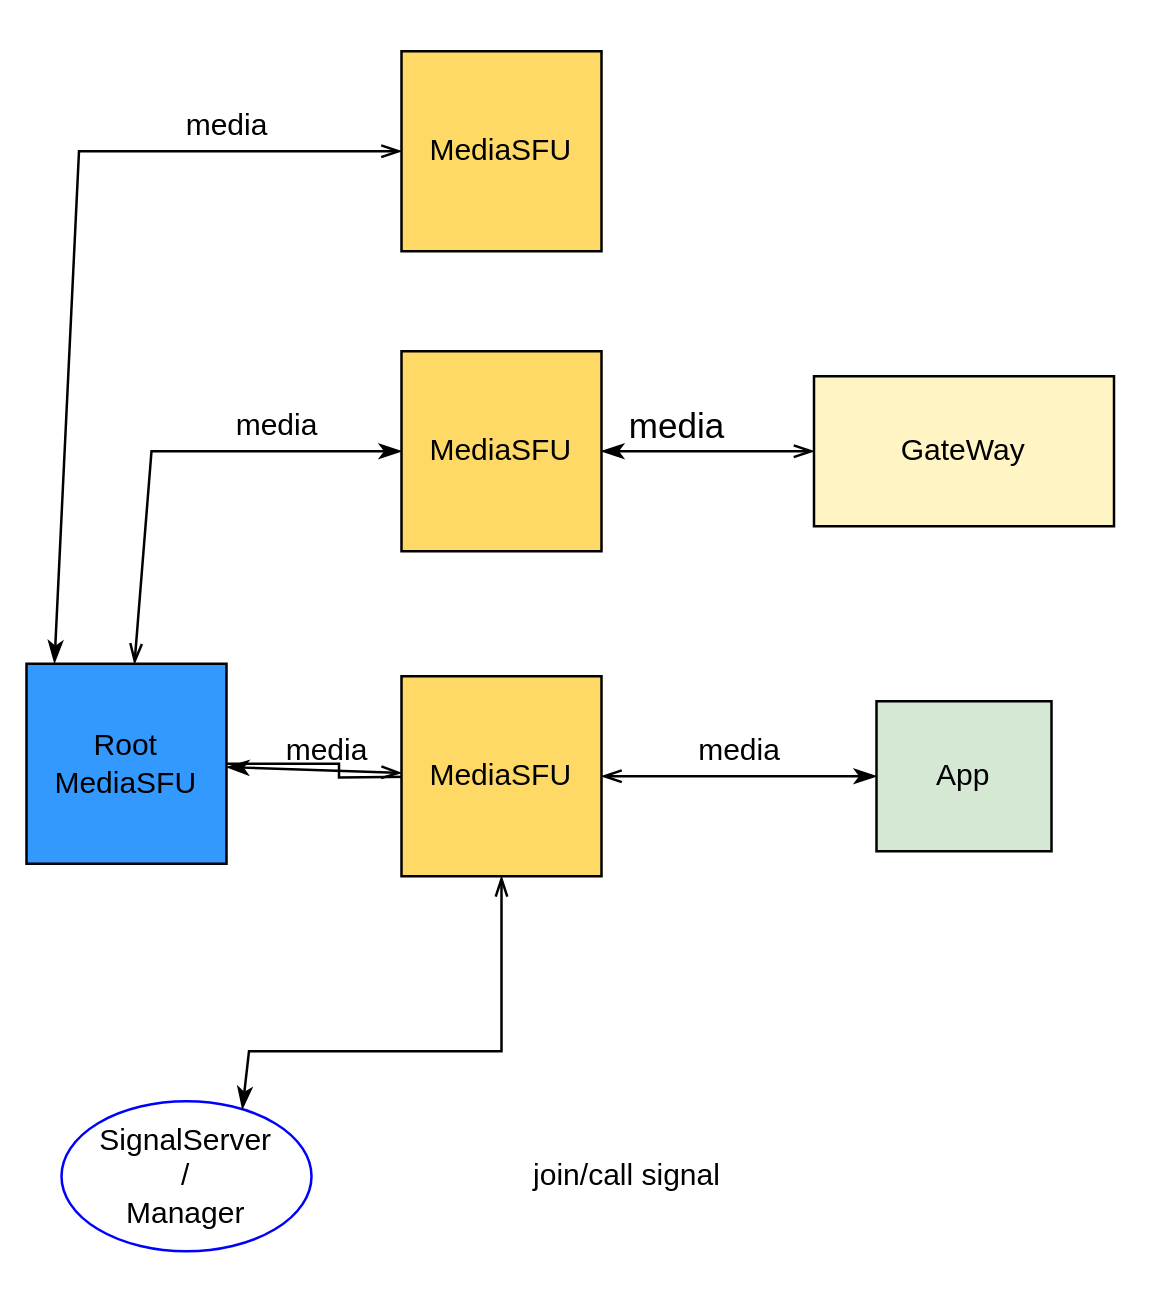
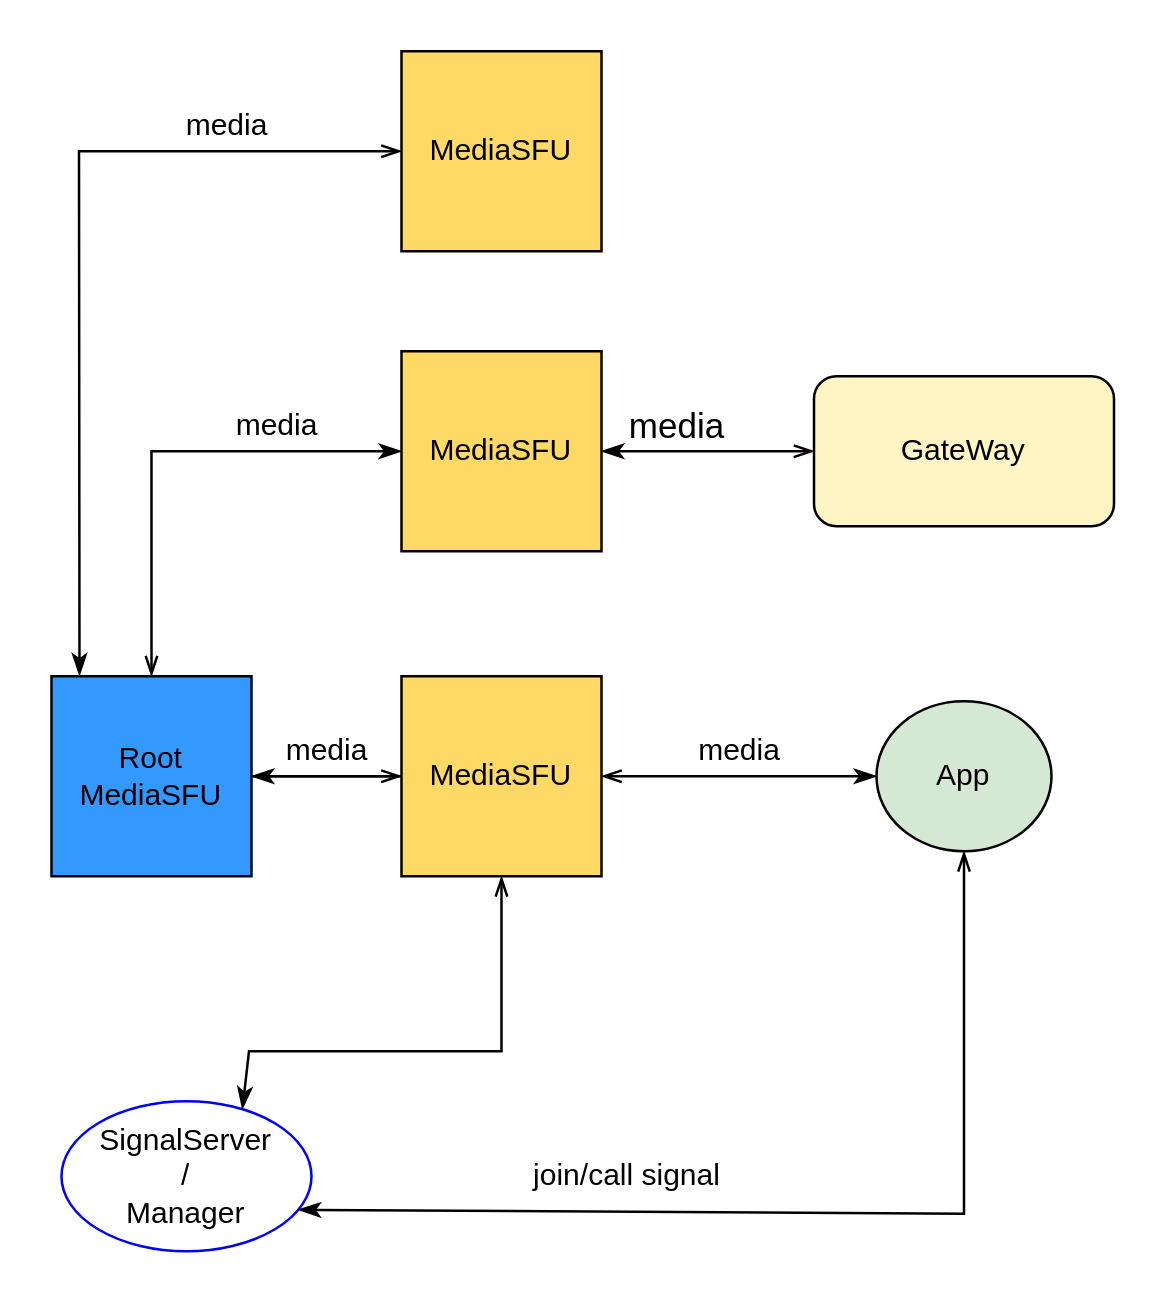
- <mxCell id="7" value="GateWay" style="whiteSpace=wrap;html=1;fillColor=#FFF4C3;rounded=0;" vertex="1" parent="1"><mxGeometry x="325" y="150" width="120" height="60" as="geometry" /></mxCell>
+ <mxCell id="7" value="GateWay" style="rounded=1;whiteSpace=wrap;html=1;fillColor=#FFF4C3;" vertex="1" parent="1"><mxGeometry x="325" y="150" width="120" height="60" as="geometry" /></mxCell>
- <mxCell id="5" value="Root&lt;br&gt;MediaSFU" style="whiteSpace=wrap;html=1;aspect=fixed;fillColor=#3399FF;" vertex="1" parent="1"><mxGeometry x="10" y="265" width="80" height="80" as="geometry" /></mxCell>
+ <mxCell id="5" value="Root&lt;br&gt;MediaSFU" style="whiteSpace=wrap;html=1;aspect=fixed;fillColor=#3399FF;" vertex="1" parent="1"><mxGeometry x="20" y="270" width="80" height="80" as="geometry" /></mxCell>
- <mxCell id="17" value="App" style="whiteSpace=wrap;html=1;fillColor=#D5E8D4;rounded=0;" vertex="1" parent="1"><mxGeometry x="350" y="280" width="70" height="60" as="geometry" /></mxCell>
+ <mxCell id="17" value="App" style="ellipse;whiteSpace=wrap;html=1;fillColor=#D5E8D4;" vertex="1" parent="1"><mxGeometry x="350" y="280" width="70" height="60" as="geometry" /></mxCell>
+ <mxCell id="16" value="" style="edgeStyle=none;rounded=0;orthogonalLoop=1;jettySize=auto;html=1;startArrow=openThin;startFill=0;endArrow=classicThin;endFill=1;strokeColor=default;entryX=1;entryY=0.75;entryDx=0;entryDy=0;" edge="1" parent="1" source="17" target="2"><mxGeometry relative="1" as="geometry"><mxPoint x="335" y="420" as="targetPoint" /><Array as="points"><mxPoint x="385" y="485" /></Array></mxGeometry></mxCell>
